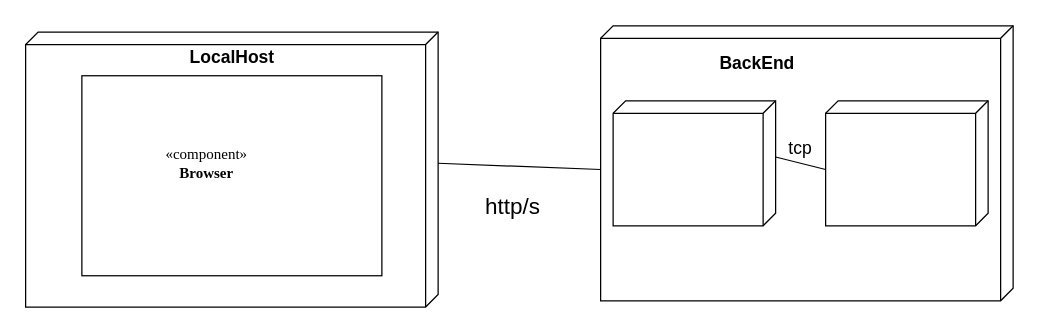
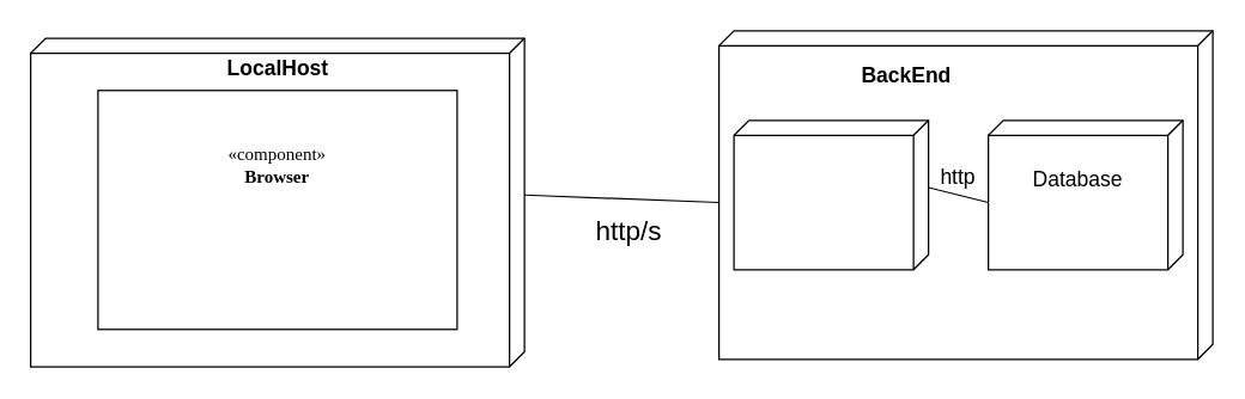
- <mxCell id="14" value="&lt;font style=&quot;font-size: 14px;&quot;&gt;tcp&lt;/font&gt;" style="text;html=1;align=center;verticalAlign=middle;whiteSpace=wrap;rounded=0;" vertex="1" parent="1"><mxGeometry x="610" y="102.5" width="60" height="30" as="geometry" /></mxCell>
+ <mxCell id="14" value="&lt;font style=&quot;font-size: 14px;&quot;&gt;http&lt;/font&gt;" style="text;html=1;align=center;verticalAlign=middle;whiteSpace=wrap;rounded=0;" vertex="1" parent="1"><mxGeometry x="610" y="102.5" width="60" height="30" as="geometry" /></mxCell>
+ <mxCell id="12" value="&lt;font style=&quot;font-size: 14px;&quot;&gt;Database&lt;/font&gt;" style="text;html=1;align=center;verticalAlign=middle;whiteSpace=wrap;rounded=0;" vertex="1" parent="1"><mxGeometry x="670" y="107.5" width="100" height="25" as="geometry" /></mxCell>
- <mxCell id="4" value="&lt;span style=&quot;font-family: Verdana; text-wrap: nowrap;&quot;&gt;«component»&lt;/span&gt;&lt;br style=&quot;font-family: Verdana; text-wrap: nowrap;&quot;&gt;&lt;b style=&quot;font-family: Verdana; text-wrap: nowrap;&quot;&gt;Browser&lt;/b&gt;" style="text;html=1;align=center;verticalAlign=middle;whiteSpace=wrap;rounded=0;" vertex="1" parent="1"><mxGeometry x="115" y="100" width="100" height="60" as="geometry" /></mxCell>
+ <mxCell id="4" value="&lt;span style=&quot;font-family: Verdana; text-wrap: nowrap;&quot;&gt;«component»&lt;/span&gt;&lt;br style=&quot;font-family: Verdana; text-wrap: nowrap;&quot;&gt;&lt;b style=&quot;font-family: Verdana; text-wrap: nowrap;&quot;&gt;Browser&lt;/b&gt;" style="text;html=1;align=center;verticalAlign=middle;whiteSpace=wrap;rounded=0;" vertex="1" parent="1"><mxGeometry x="135" y="80" width="100" height="60" as="geometry" /></mxCell>
- <mxCell id="10" value="&lt;font style=&quot;font-size: 18px;&quot;&gt;http/s&lt;/font&gt;" style="text;html=1;align=center;verticalAlign=middle;whiteSpace=wrap;rounded=0;" vertex="1" parent="1"><mxGeometry x="380" y="150" width="60" height="30" as="geometry" /></mxCell>
+ <mxCell id="10" value="&lt;font style=&quot;font-size: 18px;&quot;&gt;http/s&lt;/font&gt;" style="text;html=1;align=center;verticalAlign=middle;whiteSpace=wrap;rounded=0;" vertex="1" parent="1"><mxGeometry x="390" y="140" width="60" height="30" as="geometry" /></mxCell>
